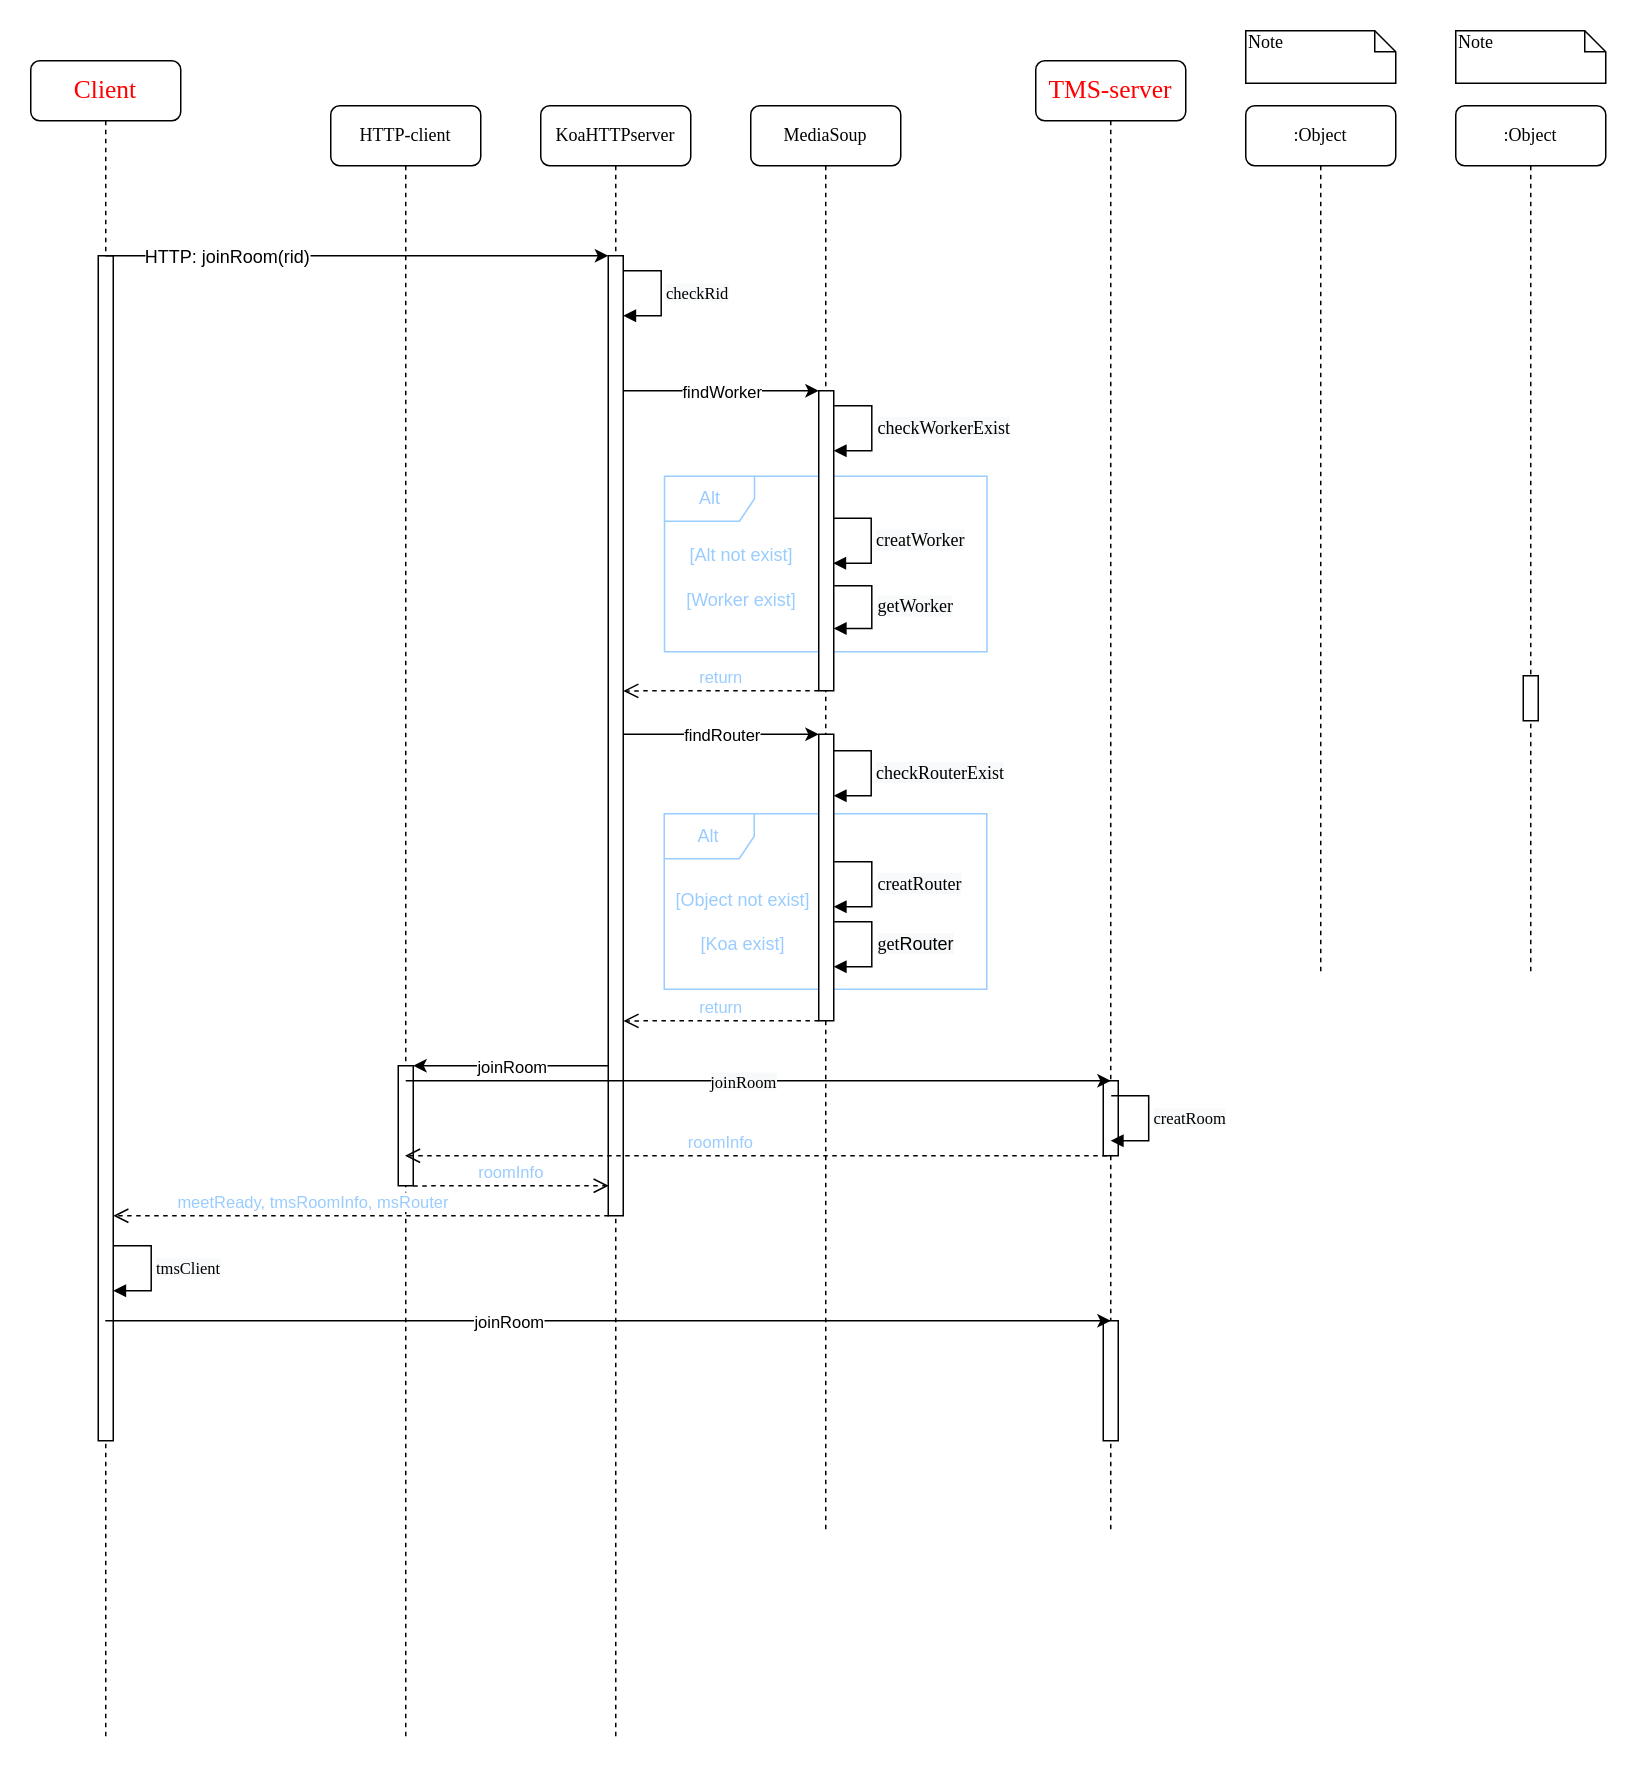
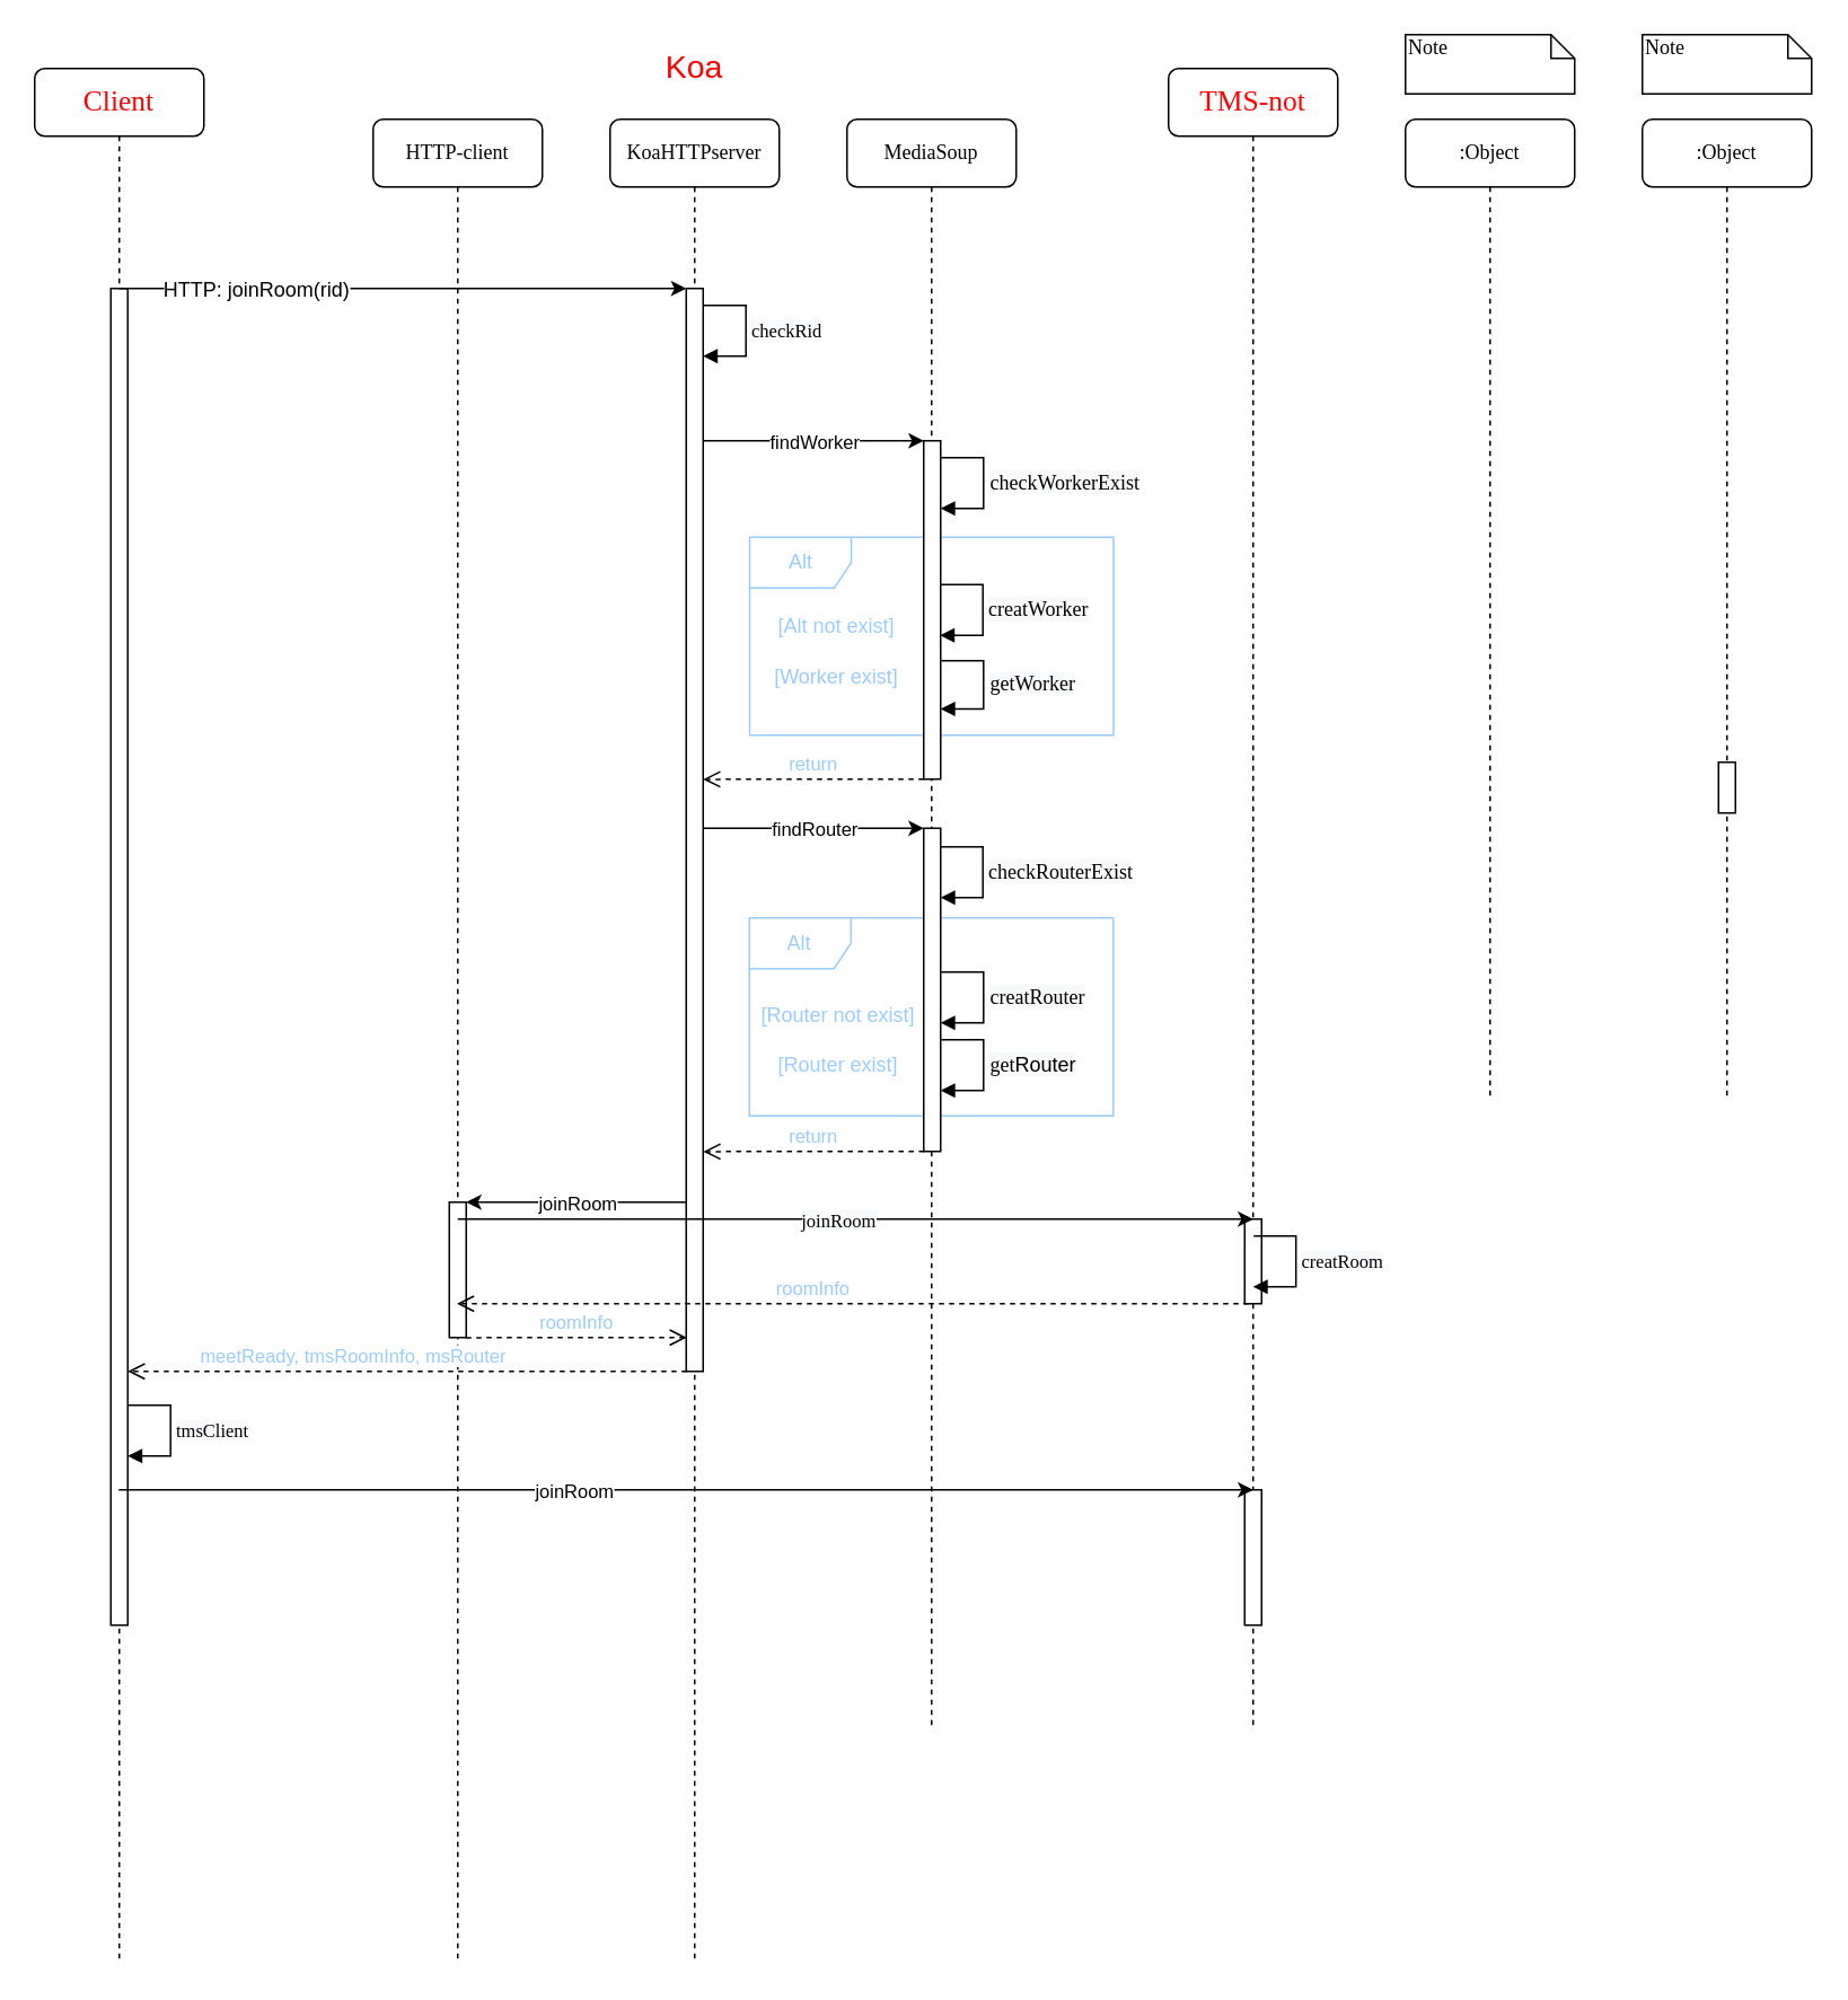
+ <mxCell id="19" value="Koa" style="text;html=1;strokeColor=none;fillColor=none;align=center;verticalAlign=middle;whiteSpace=wrap;rounded=0;fontSize=19;fontColor=#FF0000;" vertex="1" parent="1"><mxGeometry x="375" y="20" width="70" height="40" as="geometry" /></mxCell>
- <mxCell id="8" value="TMS-server" style="shape=umlLifeline;perimeter=lifelinePerimeter;whiteSpace=wrap;html=1;container=1;collapsible=0;recursiveResize=0;outlineConnect=0;rounded=1;shadow=0;comic=0;labelBackgroundColor=none;strokeWidth=1;fontFamily=Verdana;fontSize=17;align=center;fontColor=#FF0000;" vertex="1" parent="1"><mxGeometry x="690" y="40" width="100" height="980" as="geometry" /></mxCell>
+ <mxCell id="8" value="TMS-not" style="shape=umlLifeline;perimeter=lifelinePerimeter;whiteSpace=wrap;html=1;container=1;collapsible=0;recursiveResize=0;outlineConnect=0;rounded=1;shadow=0;comic=0;labelBackgroundColor=none;strokeWidth=1;fontFamily=Verdana;fontSize=17;align=center;fontColor=#FF0000;" vertex="1" parent="1"><mxGeometry x="690" y="40" width="100" height="980" as="geometry" /></mxCell>
- <mxCell id="26" value="[Object not exist]" style="text;html=1;strokeColor=none;fillColor=none;align=center;verticalAlign=middle;whiteSpace=wrap;rounded=0;dashed=1;dashPattern=1 4;fontColor=#99CCFF;" vertex="1" parent="1"><mxGeometry x="445.33" y="590" width="99.67" height="20" as="geometry" /></mxCell>
+ <mxCell id="26" value="[Router not exist]" style="text;html=1;strokeColor=none;fillColor=none;align=center;verticalAlign=middle;whiteSpace=wrap;rounded=0;dashed=1;dashPattern=1 4;fontColor=#99CCFF;" vertex="1" parent="1"><mxGeometry x="445.33" y="590" width="99.67" height="20" as="geometry" /></mxCell>
- <mxCell id="27" value="[Koa exist]" style="text;html=1;strokeColor=none;fillColor=none;align=center;verticalAlign=middle;whiteSpace=wrap;rounded=0;dashed=1;dashPattern=1 4;fontColor=#99CCFF;" vertex="1" parent="1"><mxGeometry x="445.33" y="619" width="100" height="20" as="geometry" /></mxCell>
+ <mxCell id="27" value="[Router exist]" style="text;html=1;strokeColor=none;fillColor=none;align=center;verticalAlign=middle;whiteSpace=wrap;rounded=0;dashed=1;dashPattern=1 4;fontColor=#99CCFF;" vertex="1" parent="1"><mxGeometry x="445.33" y="619" width="100" height="20" as="geometry" /></mxCell>
